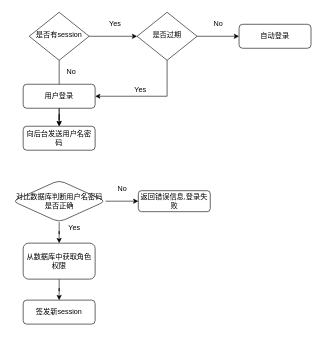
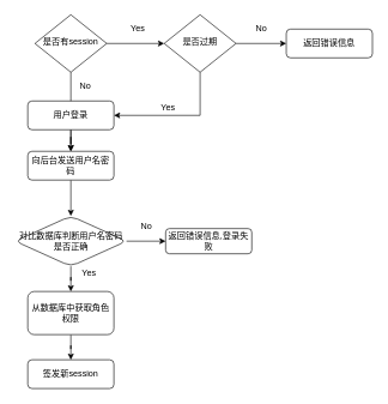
- <mxCell id="5" value="自动登录" style="rounded=1;whiteSpace=wrap;html=1;fontSize=12;glass=0;strokeWidth=1;shadow=0;" parent="1" vertex="1"><mxGeometry x="398" y="40" width="120" height="40" as="geometry" /></mxCell>
+ <mxCell id="5" value="返回错误信息" style="rounded=1;whiteSpace=wrap;html=1;fontSize=12;glass=0;strokeWidth=1;shadow=0;" parent="1" vertex="1"><mxGeometry x="398" y="40" width="120" height="40" as="geometry" /></mxCell>
+ <mxCell id="9" value="" style="edgeStyle=orthogonalEdgeStyle;rounded=0;orthogonalLoop=1;jettySize=auto;html=1;" edge="1" parent="1" source="10" target="14"><mxGeometry relative="1" as="geometry" /></mxCell>
